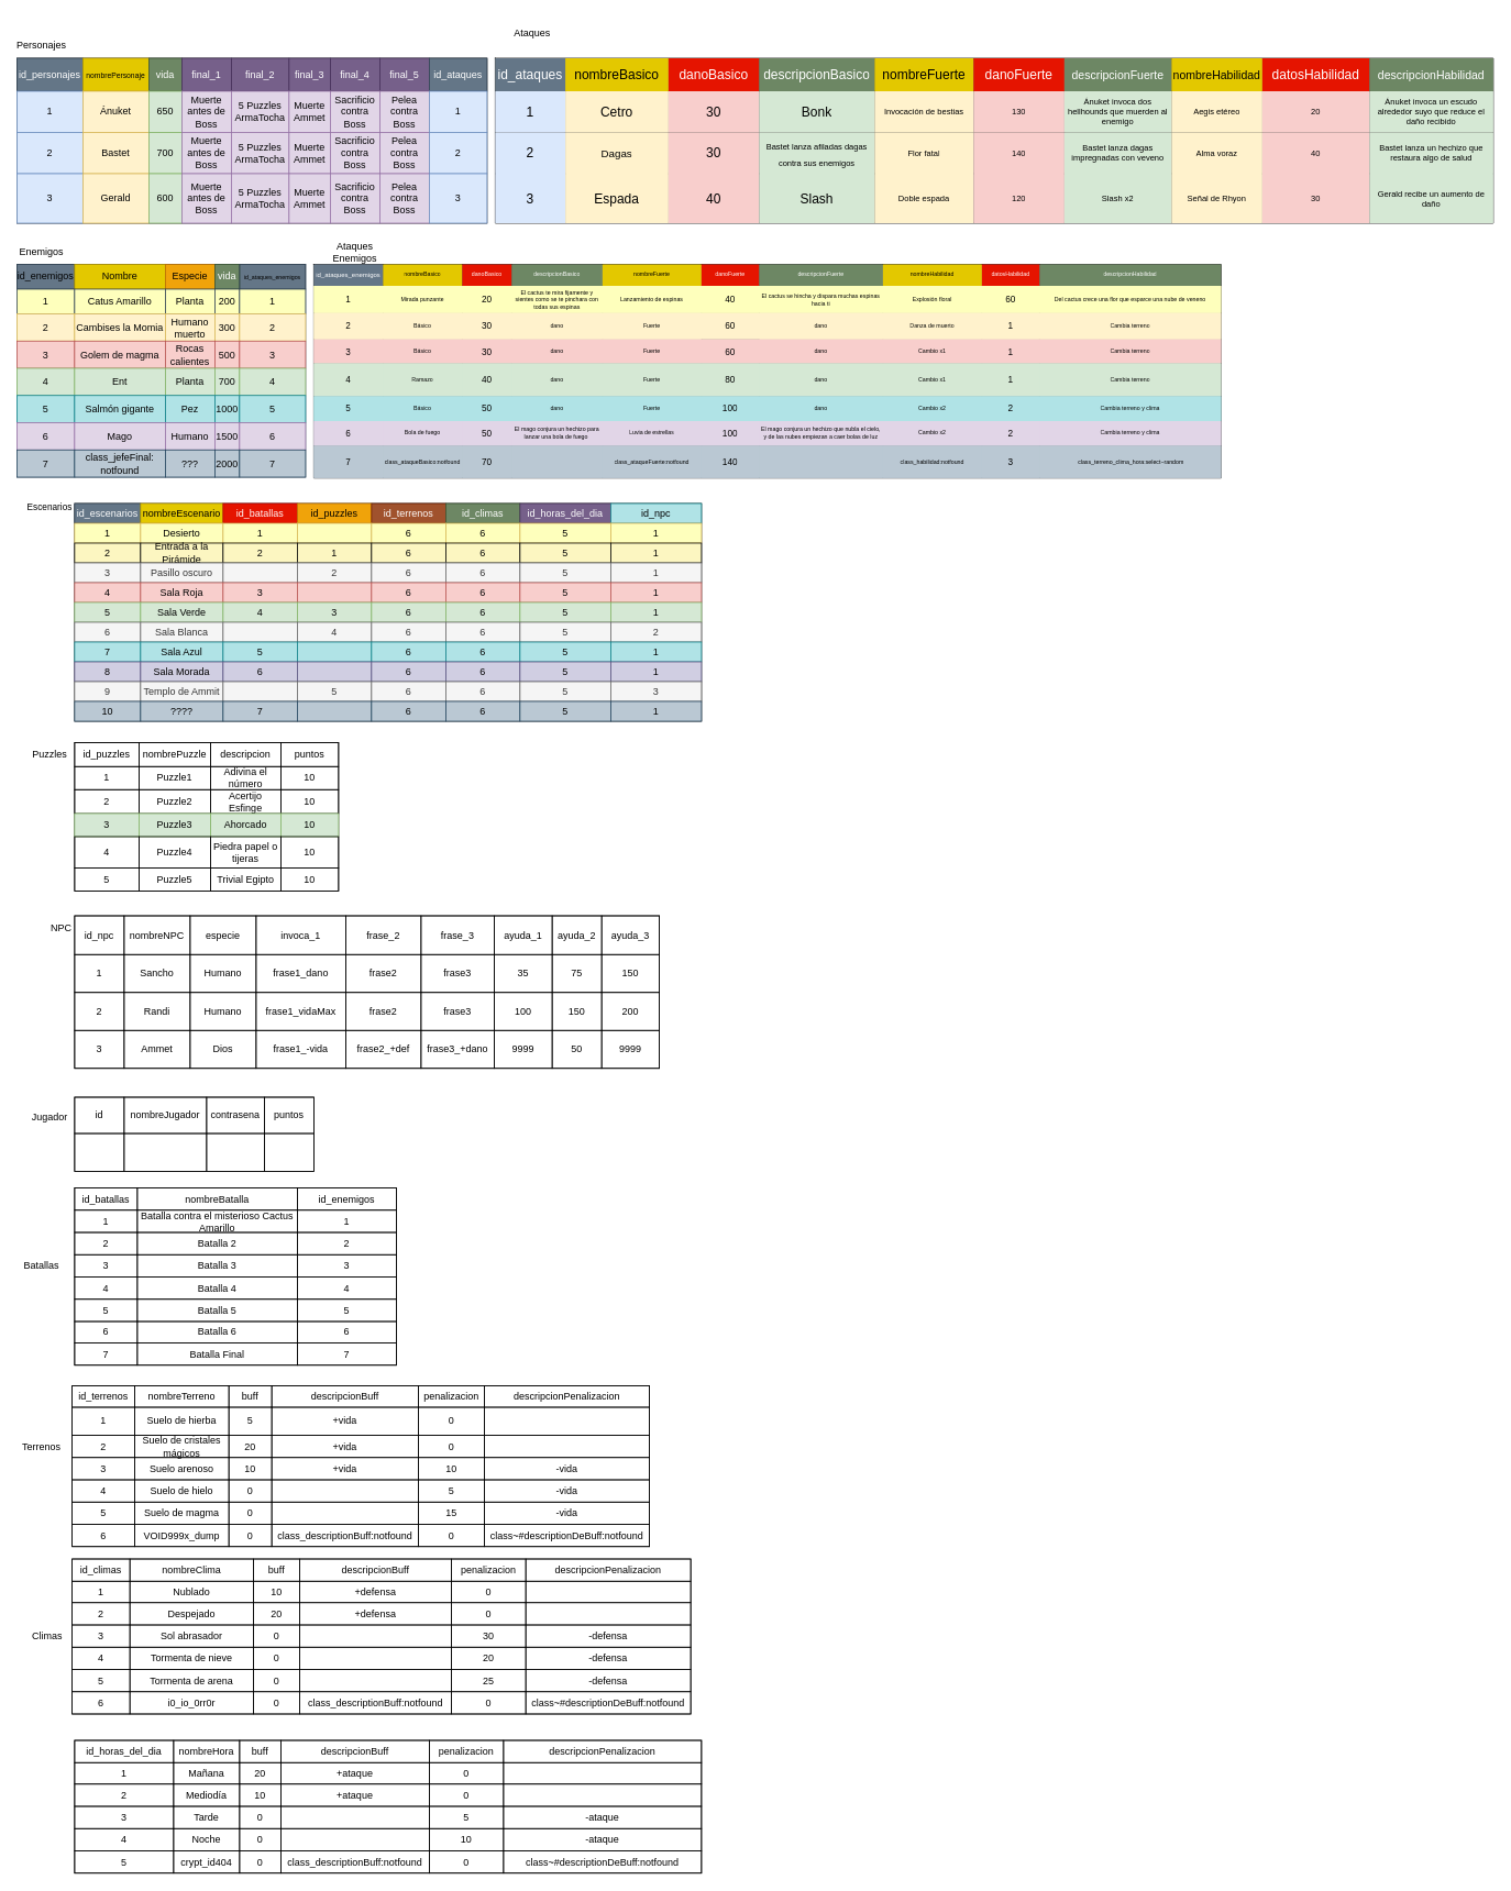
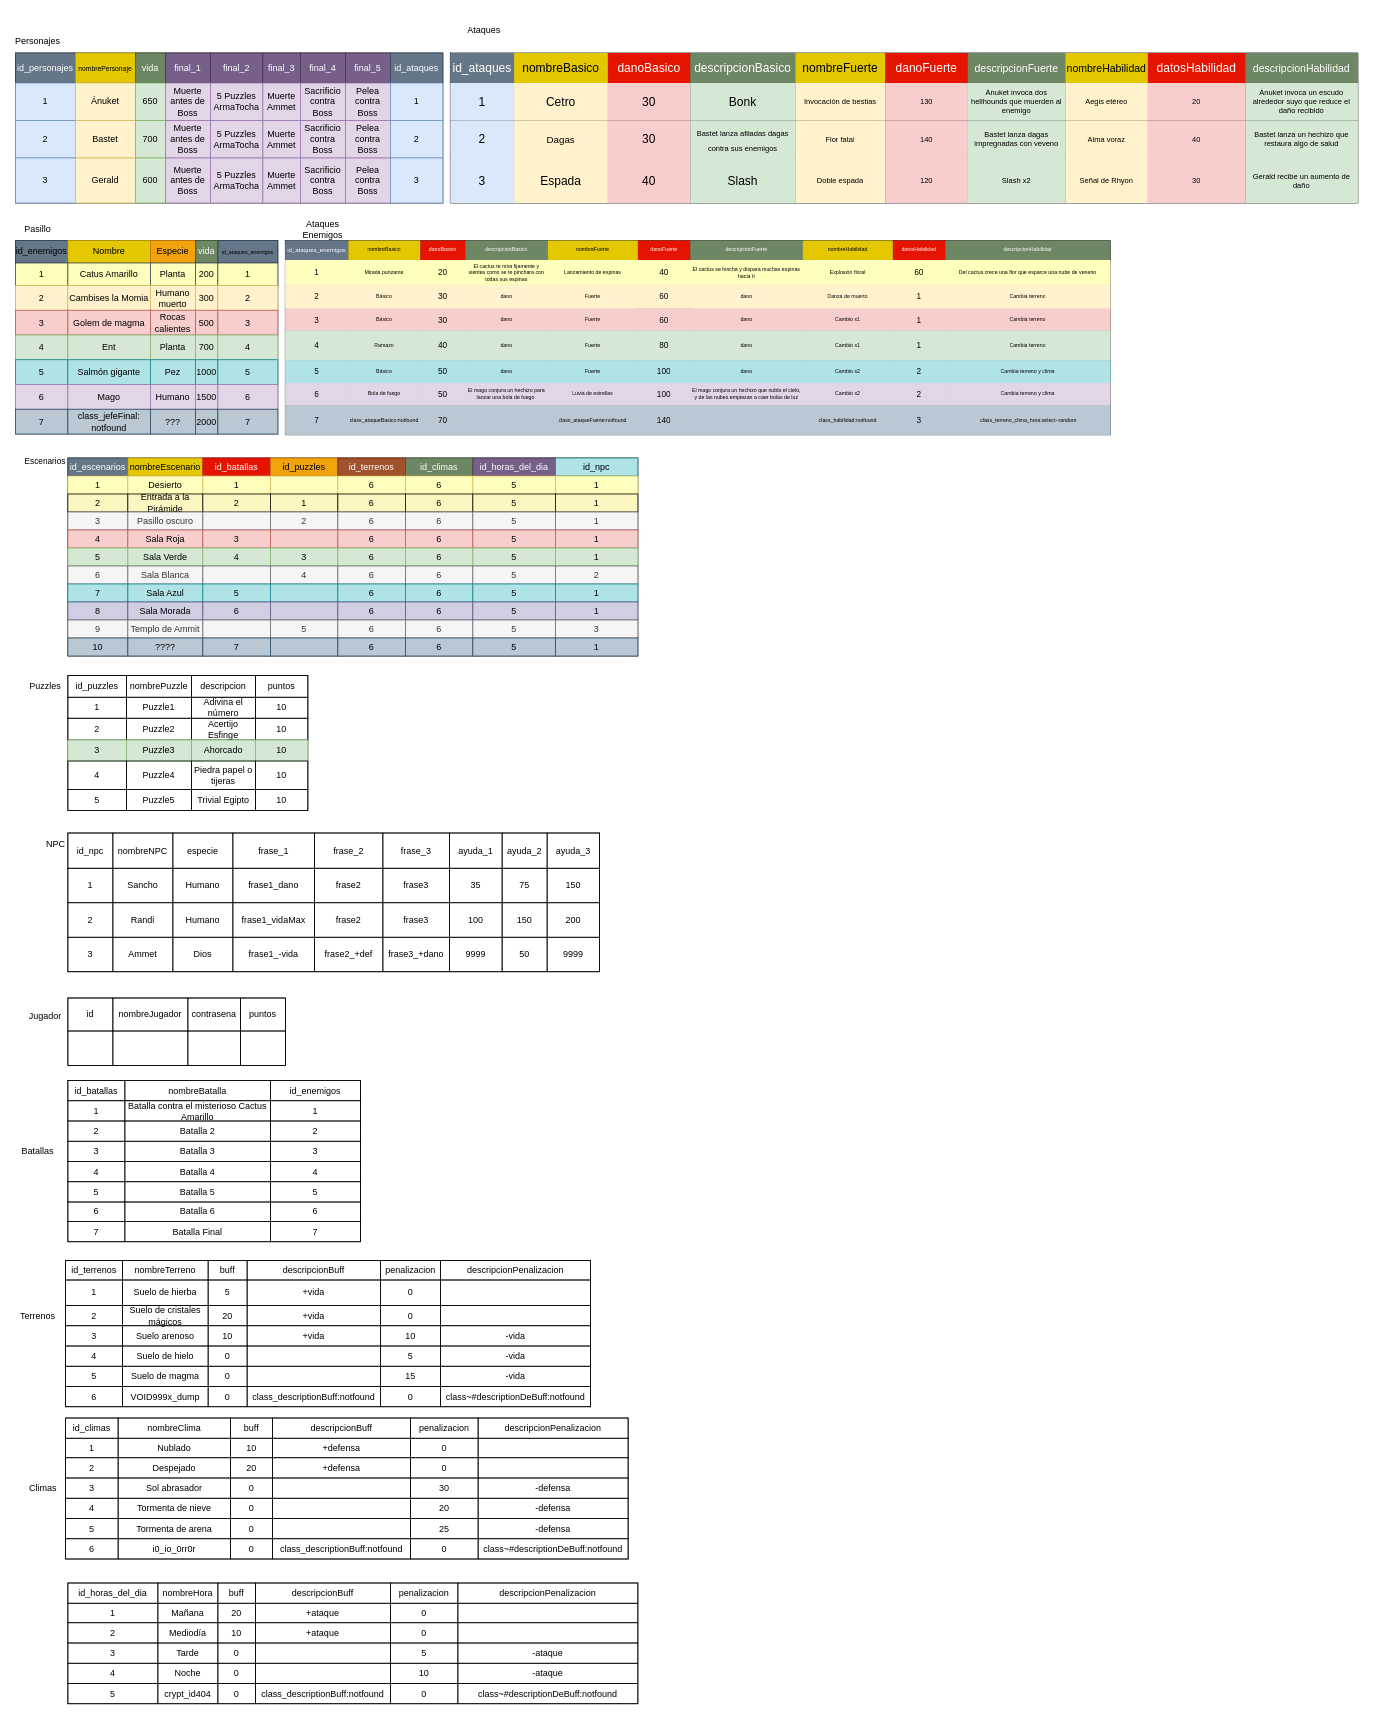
- <mxCell id="45" value="Enemigos" style="text;html=1;align=center;verticalAlign=middle;whiteSpace=wrap;rounded=0;" parent="1" vertex="1"><mxGeometry x="20" y="290" width="60" height="30" as="geometry" /></mxCell>
+ <mxCell id="45" value="Pasillo" style="text;html=1;align=center;verticalAlign=middle;whiteSpace=wrap;rounded=0;" parent="1" vertex="1"><mxGeometry x="20" y="290" width="60" height="30" as="geometry" /></mxCell>
- <mxCell id="112" value="invoca_1" style="connectable=0;recursiveResize=0;strokeColor=inherit;fillColor=none;align=center;whiteSpace=wrap;html=1;" parent="108" vertex="1"><mxGeometry x="220" width="109" height="47" as="geometry"><mxRectangle width="109" height="47" as="alternateBounds" /></mxGeometry></mxCell>
+ <mxCell id="112" value="frase_1" style="connectable=0;recursiveResize=0;strokeColor=inherit;fillColor=none;align=center;whiteSpace=wrap;html=1;" parent="108" vertex="1"><mxGeometry x="220" width="109" height="47" as="geometry"><mxRectangle width="109" height="47" as="alternateBounds" /></mxGeometry></mxCell>
